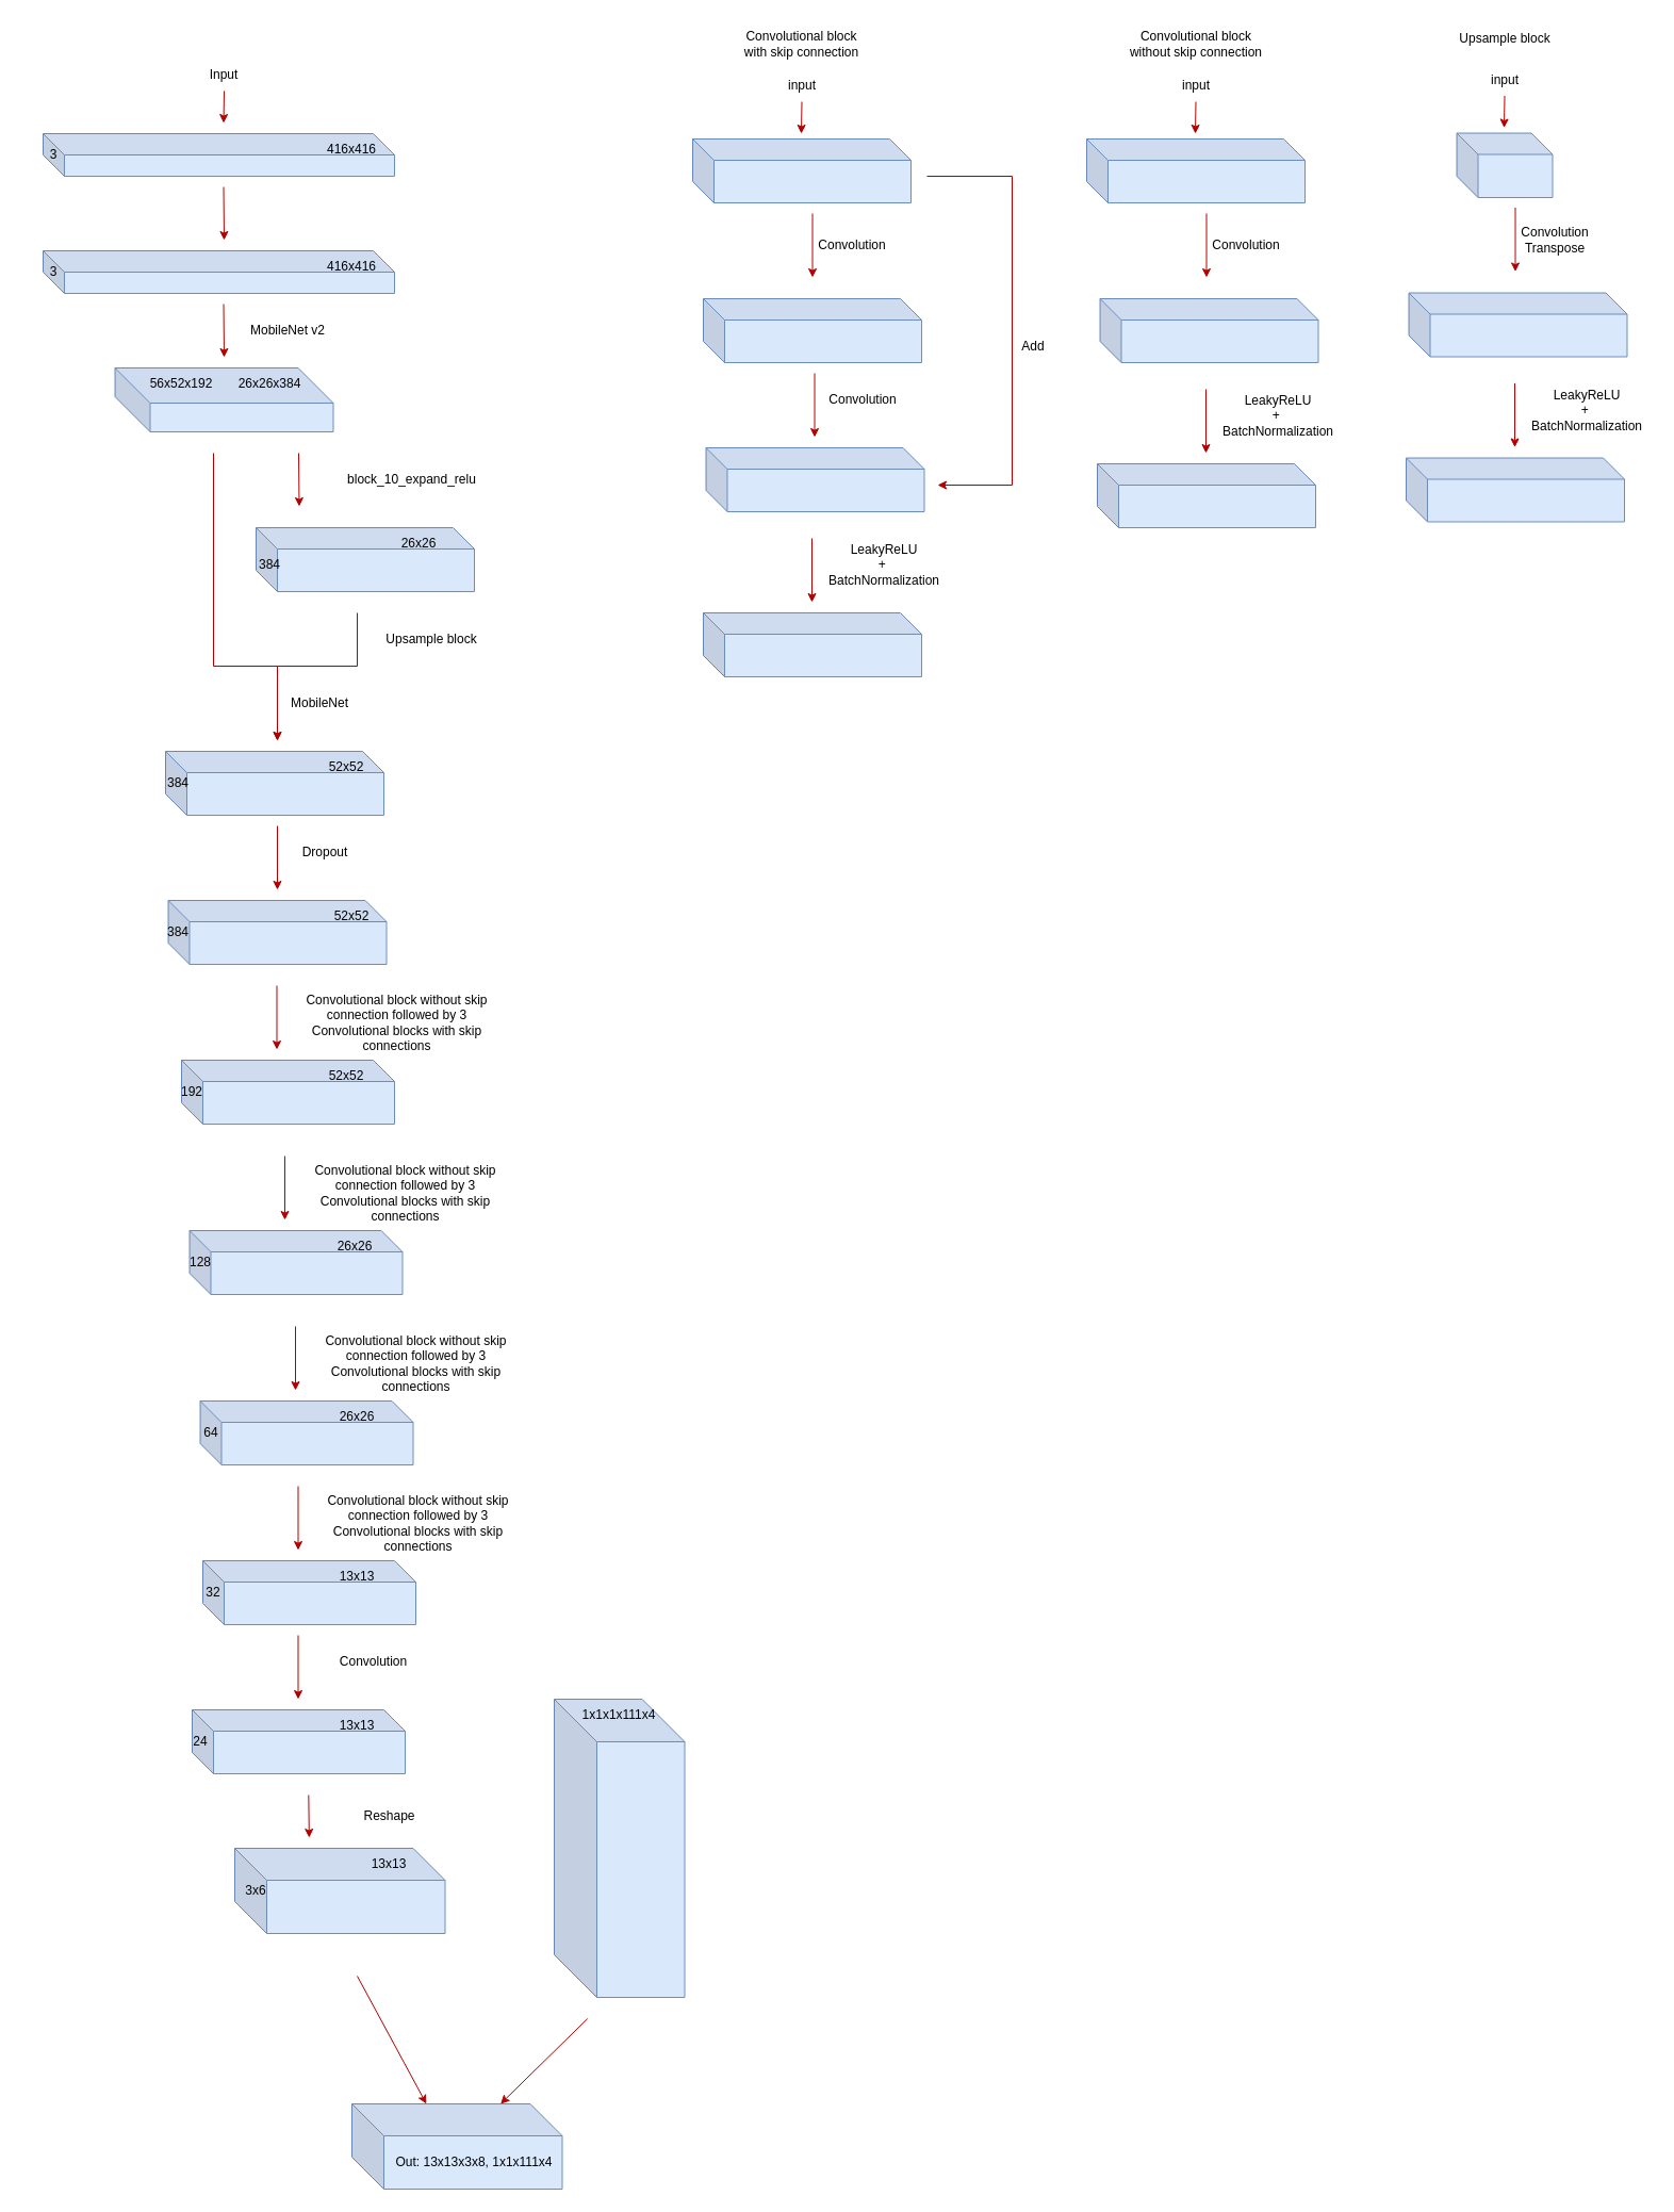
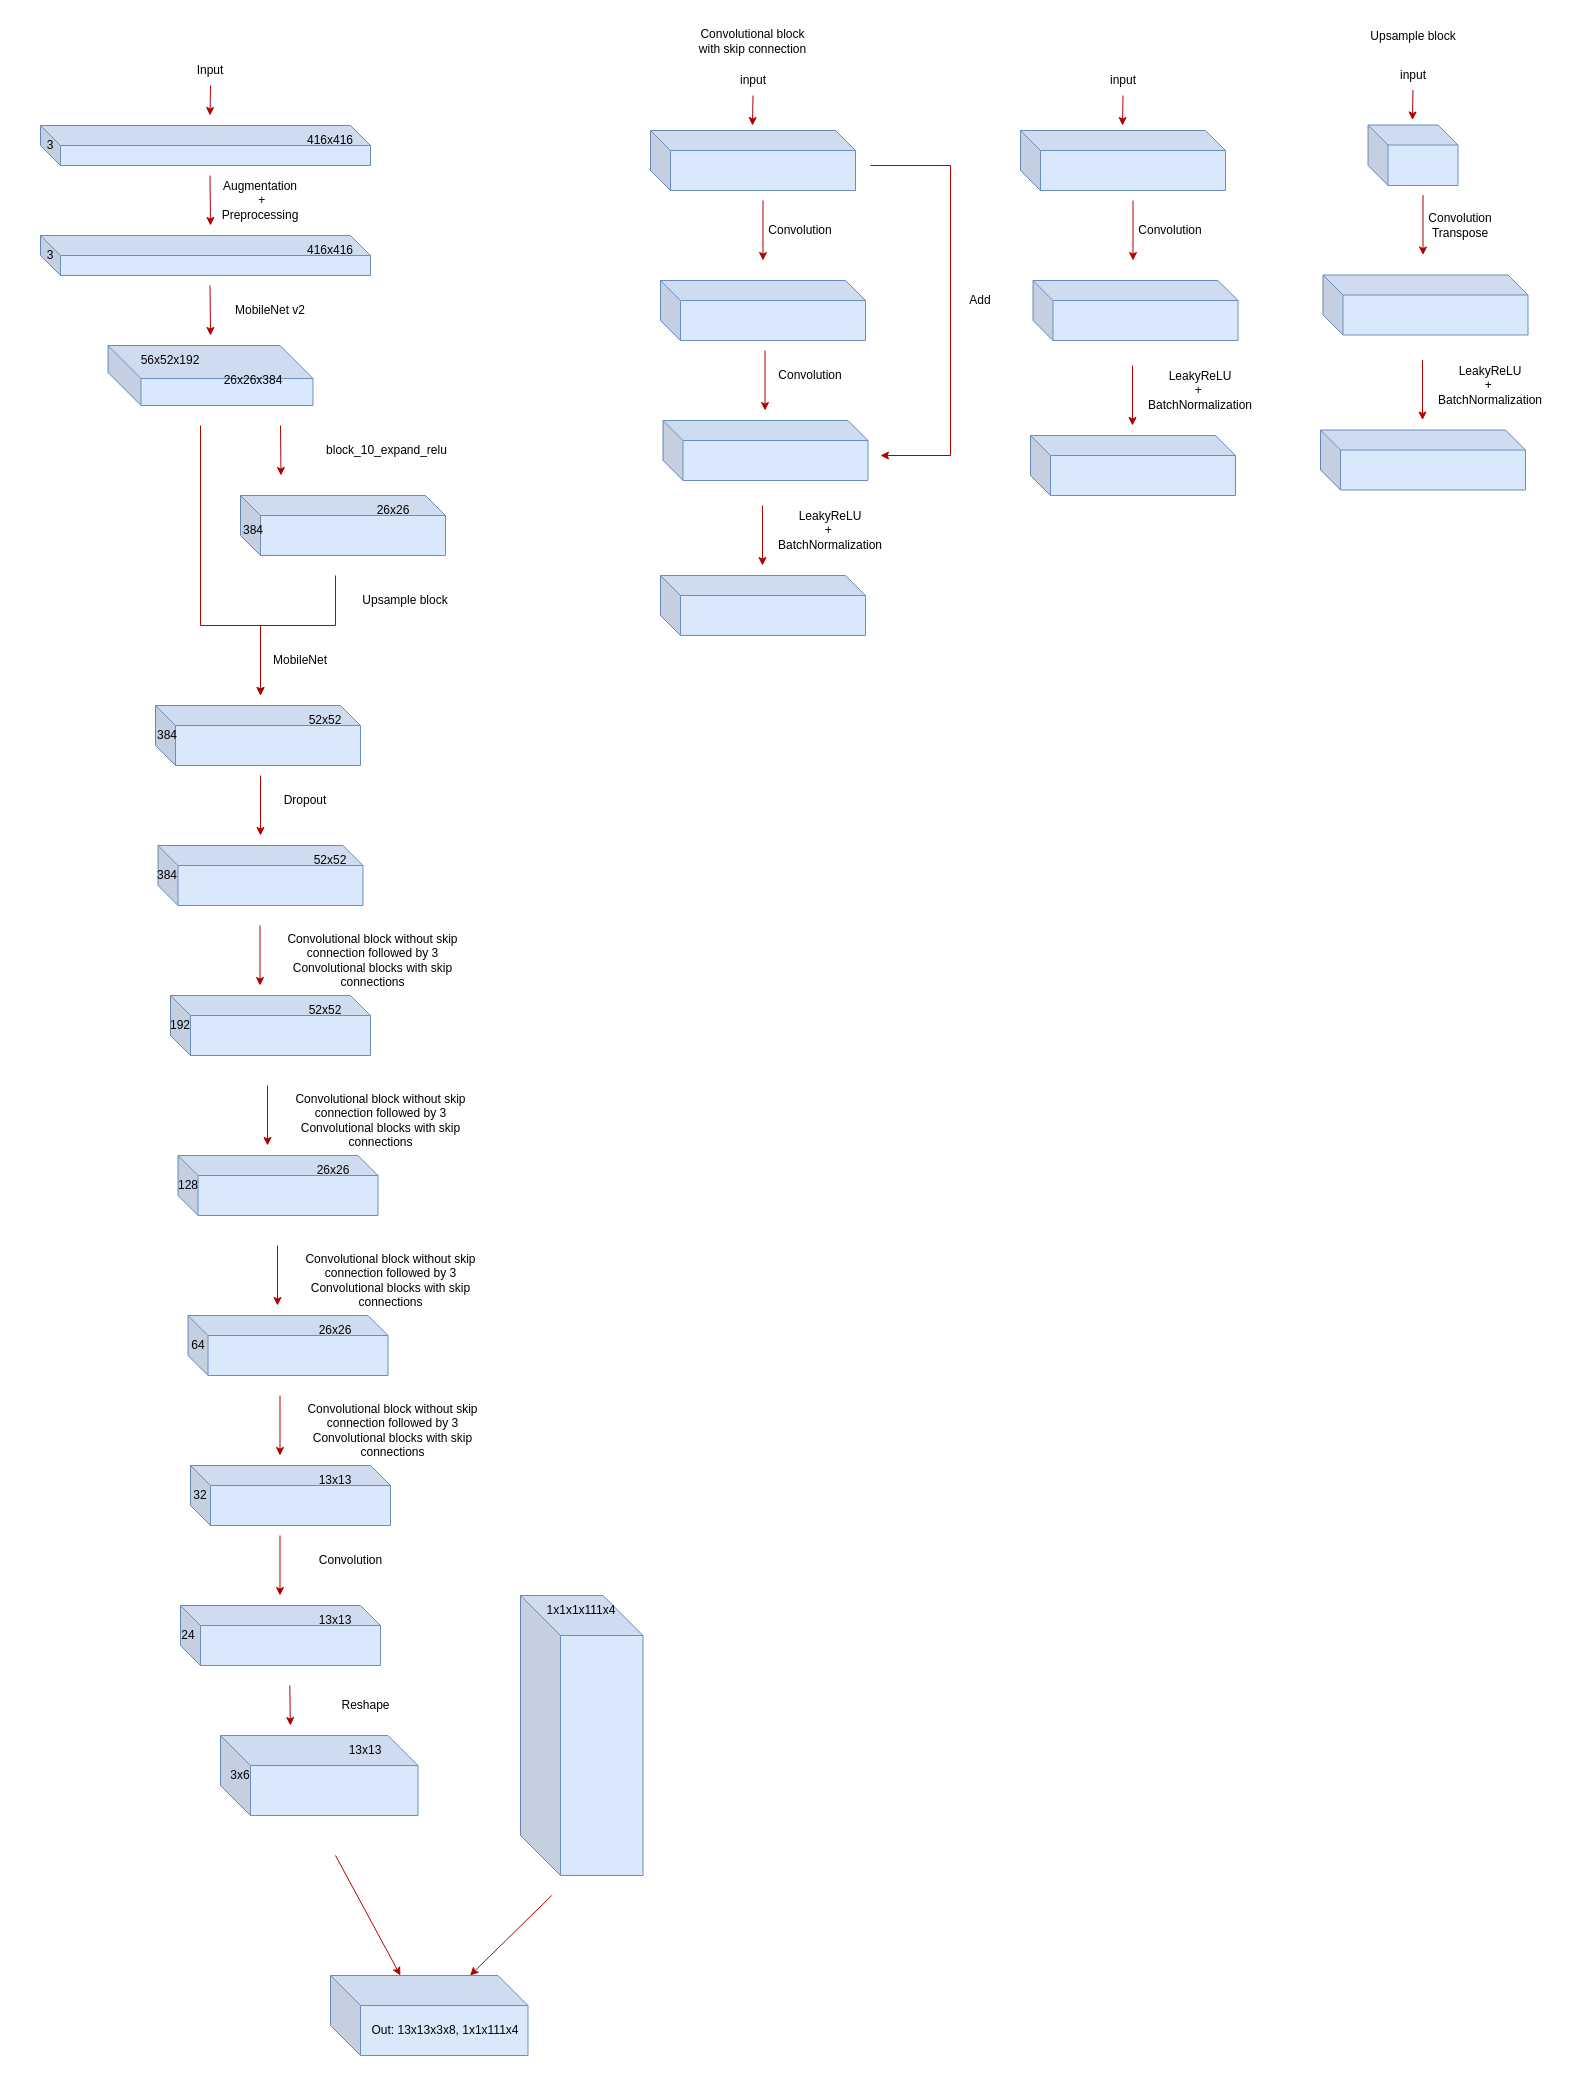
- <mxCell id="44" value="Convolutional block&lt;br&gt;without skip connection" style="text;html=1;strokeColor=none;fillColor=none;align=center;verticalAlign=middle;whiteSpace=wrap;rounded=0;" vertex="1" parent="1"><mxGeometry x="1049.5" y="26" width="146" height="30" as="geometry" /></mxCell>
+ <mxCell id="12" value="Augmentation&lt;br&gt;&amp;nbsp;+ Preprocessing" style="text;html=1;strokeColor=none;fillColor=none;align=center;verticalAlign=middle;whiteSpace=wrap;rounded=0;" vertex="1" parent="1"><mxGeometry x="230" y="185" width="60" height="30" as="geometry" /></mxCell>
- <mxCell id="38" value="Add" style="text;html=1;strokeColor=none;fillColor=none;align=center;verticalAlign=middle;whiteSpace=wrap;rounded=0;" vertex="1" parent="1"><mxGeometry x="940" y="310" width="60" height="30" as="geometry" /></mxCell>
+ <mxCell id="38" value="Add" style="text;html=1;strokeColor=none;fillColor=none;align=center;verticalAlign=middle;whiteSpace=wrap;rounded=0;" vertex="1" parent="1"><mxGeometry x="950" y="285" width="60" height="30" as="geometry" /></mxCell>
- <mxCell id="93" value="26x26x384" style="text;html=1;strokeColor=none;fillColor=none;align=center;verticalAlign=middle;whiteSpace=wrap;rounded=0;" vertex="1" parent="1"><mxGeometry x="222.5" y="345" width="60" height="30" as="geometry" /></mxCell>
+ <mxCell id="93" value="26x26x384" style="text;html=1;strokeColor=none;fillColor=none;align=center;verticalAlign=middle;whiteSpace=wrap;rounded=0;" vertex="1" parent="1"><mxGeometry x="222.5" y="365" width="60" height="30" as="geometry" /></mxCell>
